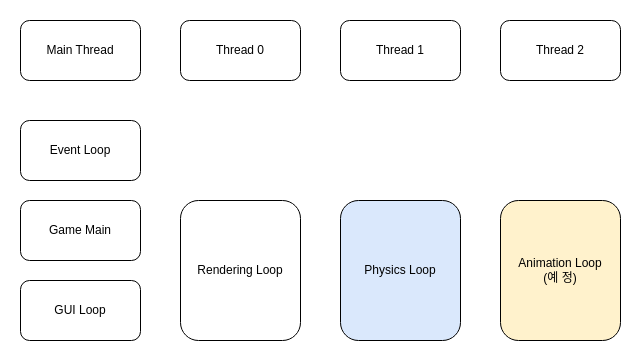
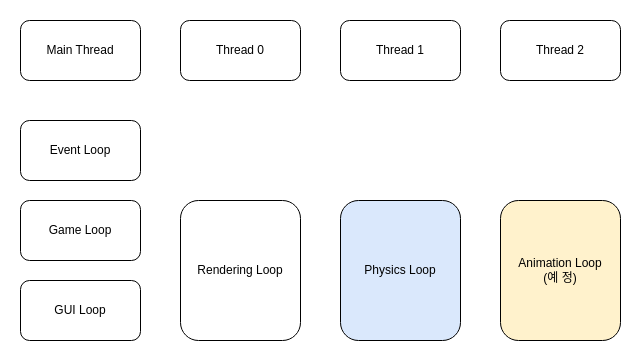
- <mxCell id="6" value="Game Main" style="rounded=1;whiteSpace=wrap;html=1;" vertex="1" parent="1"><mxGeometry x="20" y="200" width="120" height="60" as="geometry" /></mxCell>
+ <mxCell id="6" value="Game Loop" style="rounded=1;whiteSpace=wrap;html=1;" vertex="1" parent="1"><mxGeometry x="20" y="200" width="120" height="60" as="geometry" /></mxCell>
